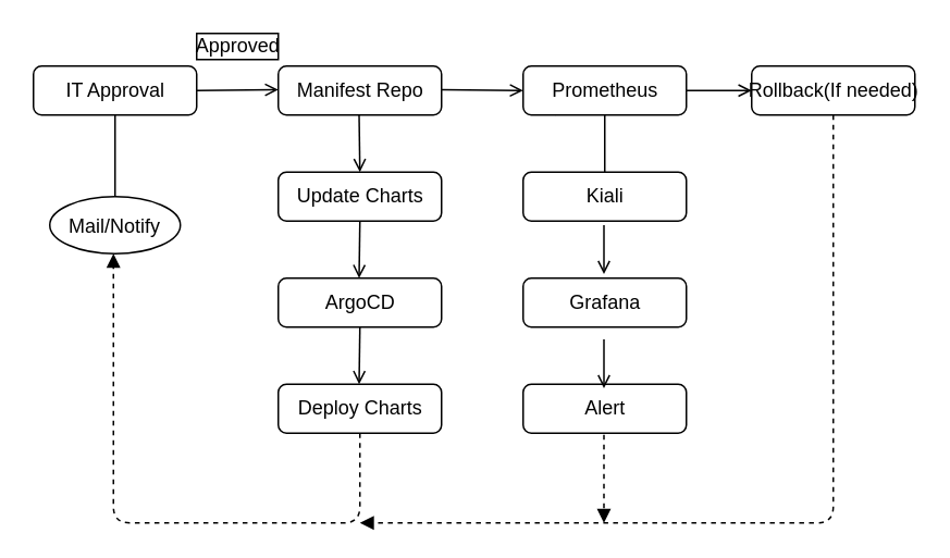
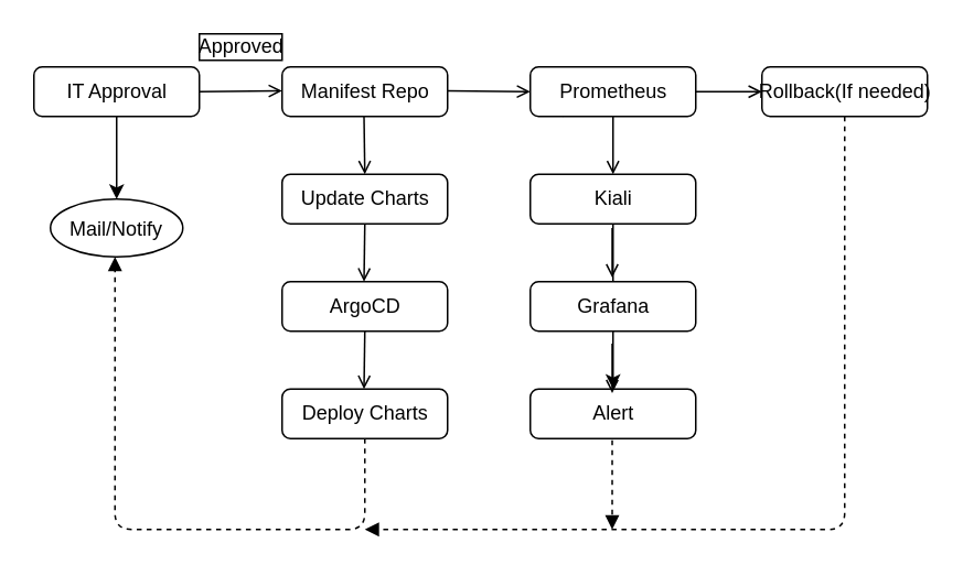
- <mxCell id="13" value="" style="html=1;rounded=0;labelBackgroundColor=none;align=left;spacingLeft=5;endArrow=none;endFill=0;" edge="1" parent="1" source="10" target="12"><mxGeometry relative="1" as="geometry" /></mxCell>
+ <mxCell id="13" value="" style="html=1;rounded=0;labelBackgroundColor=none;align=left;spacingLeft=5;endArrow=open;endFill=0;" edge="1" parent="1" source="10" target="12"><mxGeometry relative="1" as="geometry" /></mxCell>
- <mxCell id="19" value="" style="edgeStyle=none;html=1;endArrow=none;" edge="1" parent="1" source="20" target="22"><mxGeometry relative="1" as="geometry" /></mxCell>
+ <mxCell id="19" value="" style="edgeStyle=none;html=1;" edge="1" parent="1" source="20" target="22"><mxGeometry relative="1" as="geometry" /></mxCell>
+ <mxCell id="11" value="" style="edgeStyle=none;html=1;" edge="1" parent="1" source="12" target="27"><mxGeometry relative="1" as="geometry" /></mxCell>
